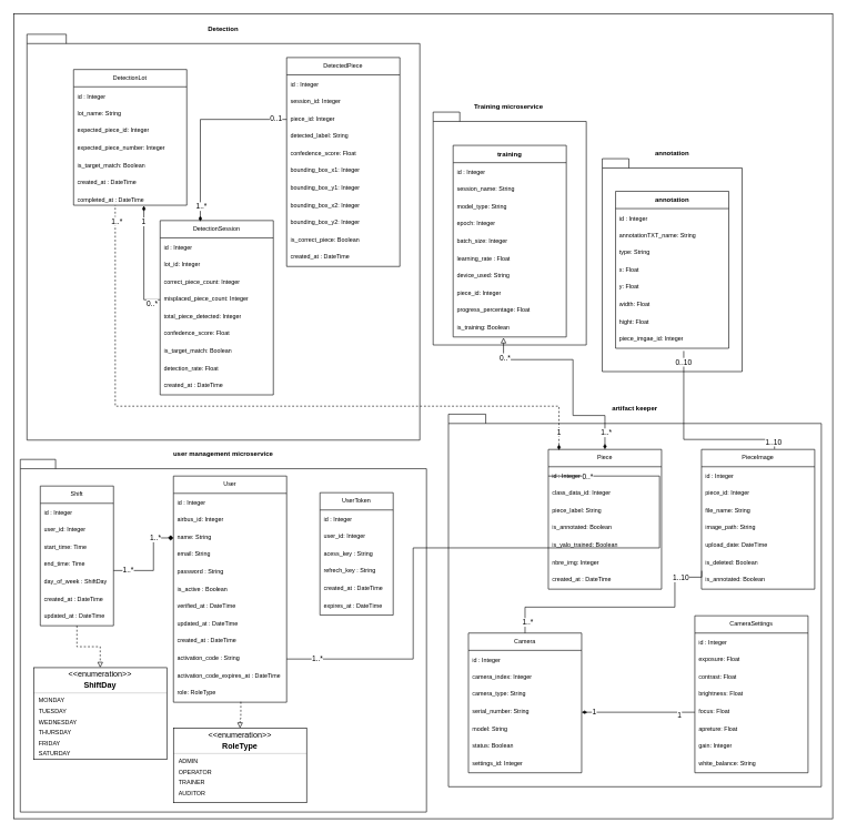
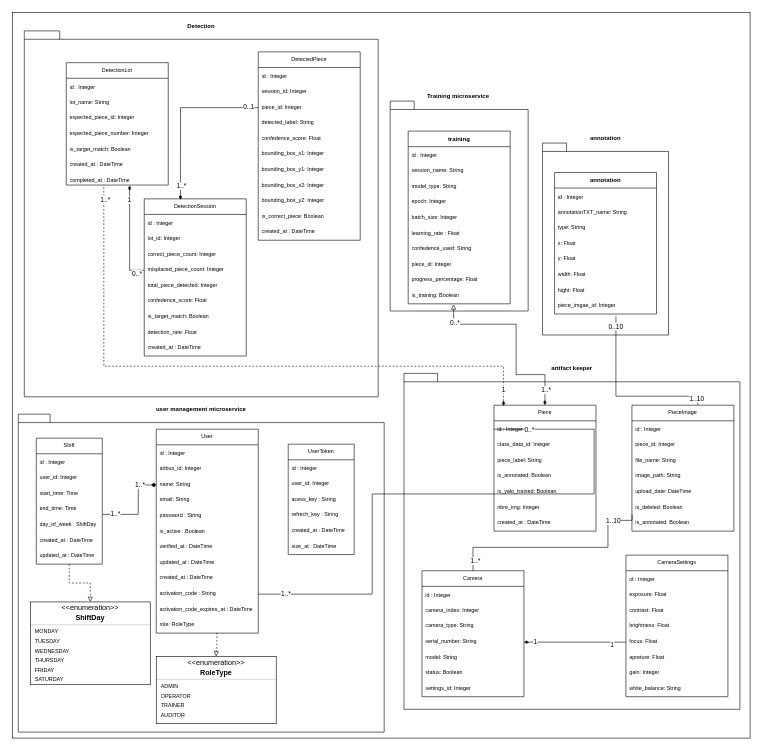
- <mxCell id="123" value="device_used: String" style="text;strokeColor=none;fillColor=none;align=left;verticalAlign=top;spacingLeft=4;spacingRight=4;overflow=hidden;rotatable=0;points=[[0,0.5],[1,0.5]];portConstraint=eastwest;whiteSpace=wrap;html=1;fontSize=9;" parent="116" vertex="1"><mxGeometry y="184" width="170" height="26" as="geometry" /></mxCell>
+ <mxCell id="123" value="confedence_used: String" style="text;strokeColor=none;fillColor=none;align=left;verticalAlign=top;spacingLeft=4;spacingRight=4;overflow=hidden;rotatable=0;points=[[0,0.5],[1,0.5]];portConstraint=eastwest;whiteSpace=wrap;html=1;fontSize=9;" parent="116" vertex="1"><mxGeometry y="184" width="170" height="26" as="geometry" /></mxCell>
- <mxCell id="24" value="expires_at : DateTime&amp;nbsp;" style="text;strokeColor=none;fillColor=none;align=left;verticalAlign=top;spacingLeft=4;spacingRight=4;overflow=hidden;rotatable=0;points=[[0,0.5],[1,0.5]];portConstraint=eastwest;whiteSpace=wrap;html=1;fontSize=9;" parent="18" vertex="1"><mxGeometry y="158" width="110" height="26" as="geometry" /></mxCell>
+ <mxCell id="24" value="size_at : DateTime&amp;nbsp;" style="text;strokeColor=none;fillColor=none;align=left;verticalAlign=top;spacingLeft=4;spacingRight=4;overflow=hidden;rotatable=0;points=[[0,0.5],[1,0.5]];portConstraint=eastwest;whiteSpace=wrap;html=1;fontSize=9;" parent="18" vertex="1"><mxGeometry y="158" width="110" height="26" as="geometry" /></mxCell>
